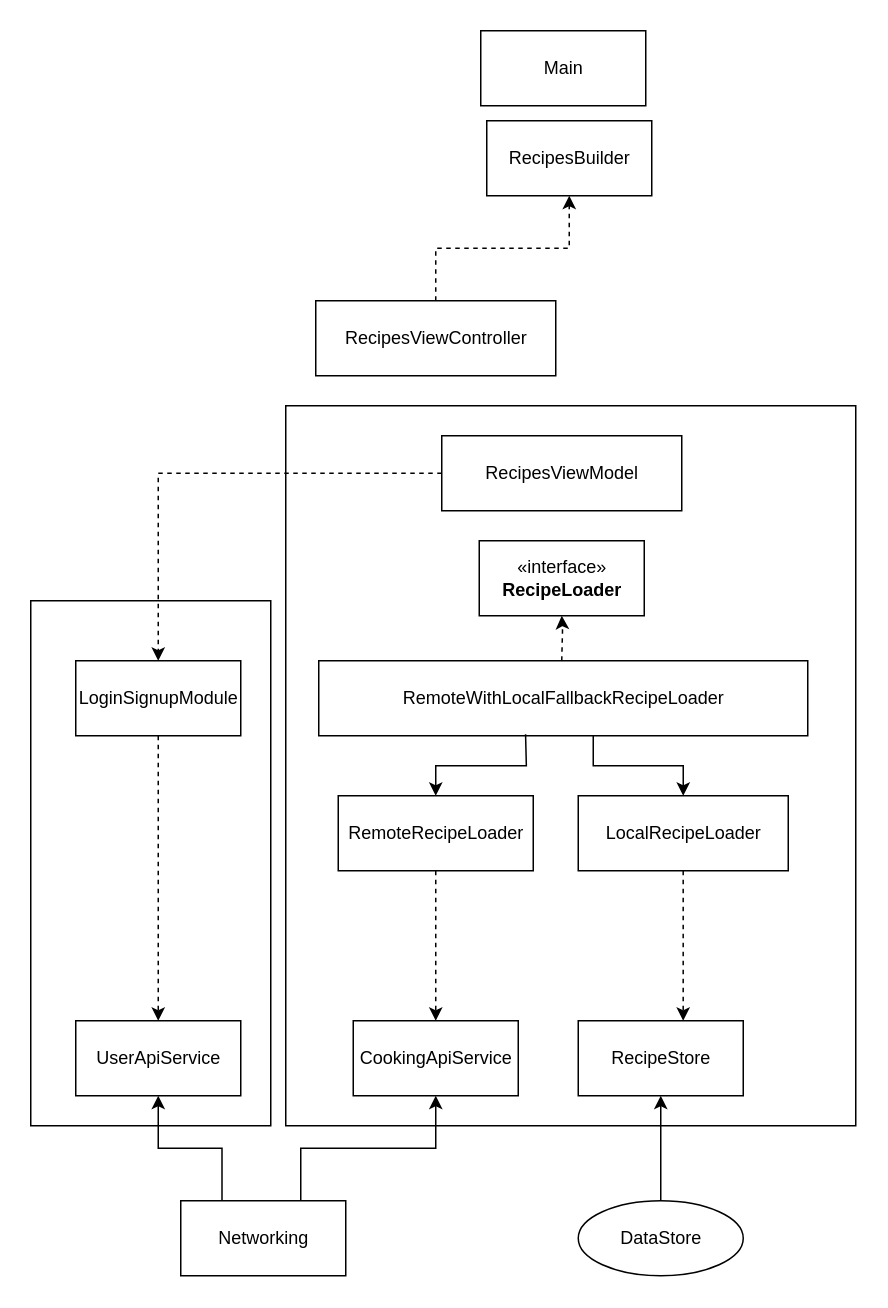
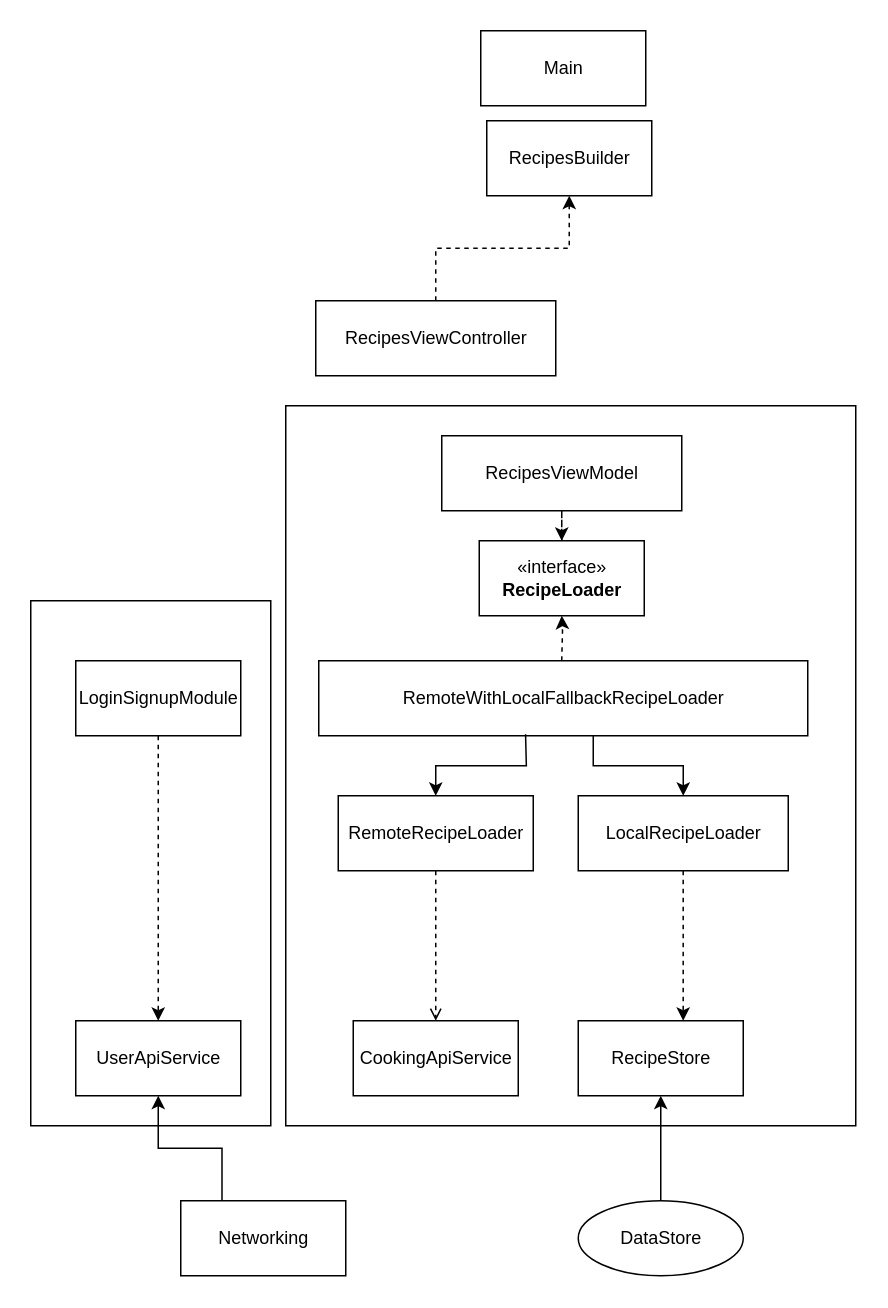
- <mxCell id="27" value="" style="edgeStyle=orthogonalEdgeStyle;rounded=0;orthogonalLoop=1;jettySize=auto;html=1;dashed=1;" edge="1" parent="1" source="28" target="14"><mxGeometry relative="1" as="geometry" /></mxCell>
+ <mxCell id="27" value="" style="edgeStyle=orthogonalEdgeStyle;rounded=0;orthogonalLoop=1;jettySize=auto;html=1;dashed=1;" edge="1" parent="1" source="28" target="18"><mxGeometry relative="1" as="geometry" /></mxCell>
- <mxCell id="20" style="edgeStyle=orthogonalEdgeStyle;rounded=0;orthogonalLoop=1;jettySize=auto;html=1;dashed=1;" edge="1" parent="1" source="21" target="7"><mxGeometry relative="1" as="geometry" /></mxCell>
+ <mxCell id="20" style="edgeStyle=orthogonalEdgeStyle;rounded=0;orthogonalLoop=1;jettySize=auto;html=1;dashed=1;endArrow=open;" edge="1" parent="1" source="21" target="7"><mxGeometry relative="1" as="geometry" /></mxCell>
- <mxCell id="4" style="edgeStyle=orthogonalEdgeStyle;rounded=0;orthogonalLoop=1;jettySize=auto;html=1;exitX=0.5;exitY=0;exitDx=0;exitDy=0;entryX=0.5;entryY=1;entryDx=0;entryDy=0;" edge="1" parent="1" source="6" target="7"><mxGeometry relative="1" as="geometry"><Array as="points"><mxPoint x="200" y="800" /><mxPoint x="200" y="765" /><mxPoint x="290" y="765" /></Array></mxGeometry></mxCell>
